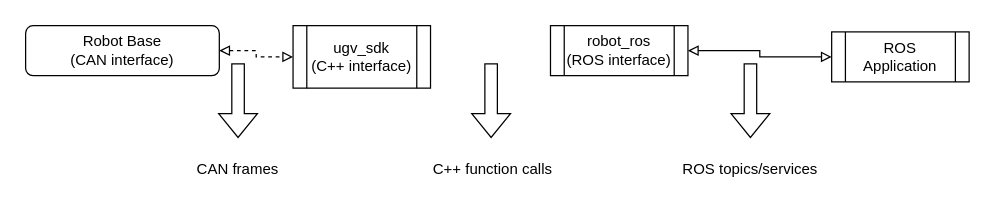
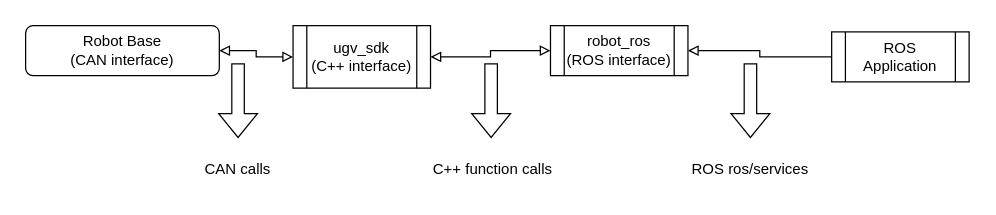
- <mxCell id="2" style="edgeStyle=orthogonalEdgeStyle;rounded=0;orthogonalLoop=1;jettySize=auto;html=1;entryX=0;entryY=0.5;entryDx=0;entryDy=0;startArrow=block;startFill=0;endArrow=block;endFill=0;dashed=1;" edge="1" parent="1" source="3" target="4"><mxGeometry relative="1" as="geometry" /></mxCell>
+ <mxCell id="2" style="edgeStyle=orthogonalEdgeStyle;rounded=0;orthogonalLoop=1;jettySize=auto;html=1;entryX=0;entryY=0.5;entryDx=0;entryDy=0;startArrow=block;startFill=0;endArrow=block;endFill=0;" edge="1" parent="1" source="3" target="4"><mxGeometry relative="1" as="geometry" /></mxCell>
+ <mxCell id="6" style="edgeStyle=orthogonalEdgeStyle;rounded=0;orthogonalLoop=1;jettySize=auto;html=1;entryX=0;entryY=0.5;entryDx=0;entryDy=0;startArrow=block;startFill=0;endArrow=block;endFill=0;exitX=1;exitY=0.5;exitDx=0;exitDy=0;" edge="1" parent="1" source="4" target="5"><mxGeometry relative="1" as="geometry"><mxPoint x="150" y="50" as="sourcePoint" /><mxPoint x="290" y="50" as="targetPoint" /></mxGeometry></mxCell>
- <mxCell id="11" style="edgeStyle=orthogonalEdgeStyle;rounded=0;orthogonalLoop=1;jettySize=auto;html=1;entryX=0;entryY=0.5;entryDx=0;entryDy=0;startArrow=block;startFill=0;endArrow=block;endFill=0;exitX=1;exitY=0.5;exitDx=0;exitDy=0;" edge="1" parent="1" source="5" target="10"><mxGeometry relative="1" as="geometry"><mxPoint x="354" y="50" as="sourcePoint" /><mxPoint x="450" y="50" as="targetPoint" /></mxGeometry></mxCell>
+ <mxCell id="11" style="edgeStyle=orthogonalEdgeStyle;rounded=0;orthogonalLoop=1;jettySize=auto;html=1;entryX=0;entryY=0.5;entryDx=0;entryDy=0;startArrow=block;startFill=0;endArrow=none;endFill=0;exitX=1;exitY=0.5;exitDx=0;exitDy=0;" edge="1" parent="1" source="5" target="10"><mxGeometry relative="1" as="geometry"><mxPoint x="354" y="50" as="sourcePoint" /><mxPoint x="450" y="50" as="targetPoint" /></mxGeometry></mxCell>
- <mxCell id="12" value="CAN frames" style="text;html=1;strokeColor=none;fillColor=none;align=center;verticalAlign=middle;whiteSpace=wrap;rounded=0;" vertex="1" parent="1"><mxGeometry x="140" y="120" width="100" height="30" as="geometry" /></mxCell>
+ <mxCell id="12" value="CAN calls" style="text;html=1;strokeColor=none;fillColor=none;align=center;verticalAlign=middle;whiteSpace=wrap;rounded=0;" vertex="1" parent="1"><mxGeometry x="140" y="120" width="100" height="30" as="geometry" /></mxCell>
- <mxCell id="14" value="ROS topics/services" style="text;html=1;strokeColor=none;fillColor=none;align=center;verticalAlign=middle;whiteSpace=wrap;rounded=0;" vertex="1" parent="1"><mxGeometry x="520" y="120" width="160" height="30" as="geometry" /></mxCell>
+ <mxCell id="14" value="ROS ros/services" style="text;html=1;strokeColor=none;fillColor=none;align=center;verticalAlign=middle;whiteSpace=wrap;rounded=0;" vertex="1" parent="1"><mxGeometry x="520" y="120" width="160" height="30" as="geometry" /></mxCell>
